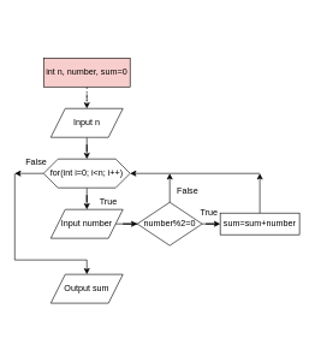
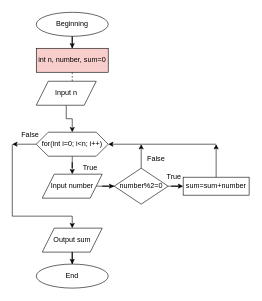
+ <mxCell id="3" value="Beginning" style="ellipse;whiteSpace=wrap;html=1;" vertex="1" parent="1"><mxGeometry x="60" y="20" width="120" height="40" as="geometry" /></mxCell>
+ <mxCell id="2" value="" style="edgeStyle=orthogonalEdgeStyle;rounded=0;orthogonalLoop=1;jettySize=auto;html=1;" edge="1" parent="1" source="3" target="5"><mxGeometry relative="1" as="geometry" /></mxCell>
- <mxCell id="7" value="Input n" style="shape=parallelogram;perimeter=parallelogramPerimeter;whiteSpace=wrap;html=1;fixedSize=1;" vertex="1" parent="1"><mxGeometry x="70" y="150" width="100" height="40" as="geometry" /></mxCell>
+ <mxCell id="7" value="Input n" style="shape=parallelogram;perimeter=parallelogramPerimeter;whiteSpace=wrap;html=1;fixedSize=1;" vertex="1" parent="1"><mxGeometry x="60" y="135" width="100" height="40" as="geometry" /></mxCell>
+ <mxCell id="18" value="" style="edgeStyle=orthogonalEdgeStyle;rounded=0;orthogonalLoop=1;jettySize=auto;html=1;" edge="1" parent="1" source="19" target="20"><mxGeometry relative="1" as="geometry" /></mxCell>
+ <mxCell id="20" value="End" style="ellipse;whiteSpace=wrap;html=1;" vertex="1" parent="1"><mxGeometry x="60" y="440" width="120" height="40" as="geometry" /></mxCell>
